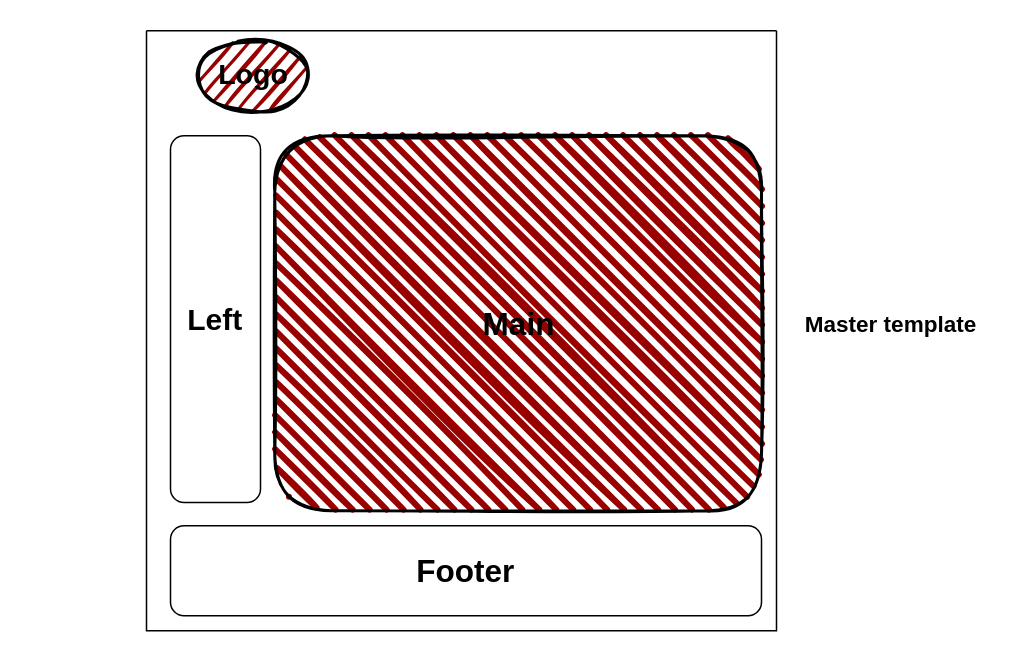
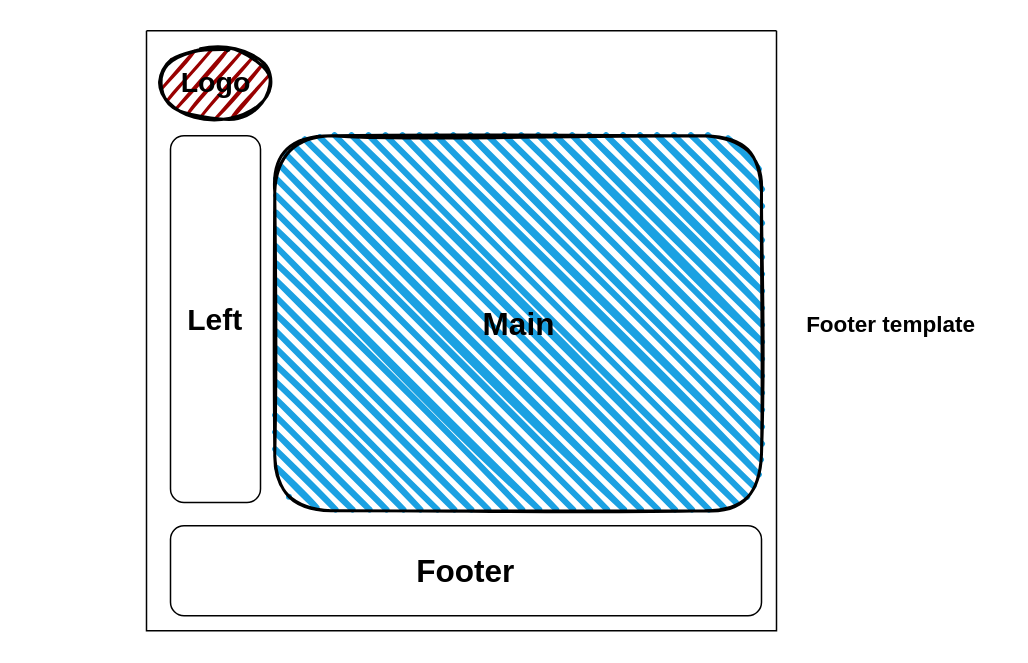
- <mxCell id="5" value="&lt;b&gt;&lt;font style=&quot;font-size: 19px;&quot;&gt;Logo&lt;/font&gt;&lt;/b&gt;" style="ellipse;whiteSpace=wrap;html=1;strokeWidth=2;fillWeight=2;hachureGap=8;fillColor=#990000;fillStyle=dots;sketch=1;" parent="2" vertex="1"><mxGeometry x="31.5" y="5" width="79" height="50" as="geometry" /></mxCell>
+ <mxCell id="5" value="&lt;b&gt;&lt;font style=&quot;font-size: 19px;&quot;&gt;Logo&lt;/font&gt;&lt;/b&gt;" style="ellipse;whiteSpace=wrap;html=1;strokeWidth=2;fillWeight=2;hachureGap=8;fillColor=#990000;fillStyle=dots;sketch=1;" parent="2" vertex="1"><mxGeometry x="6.5" y="10" width="79" height="50" as="geometry" /></mxCell>
- <mxCell id="6" value="&lt;font style=&quot;font-size: 21px;&quot;&gt;&lt;b style=&quot;&quot;&gt;Main&lt;/b&gt;&lt;/font&gt;" style="rounded=1;whiteSpace=wrap;html=1;strokeWidth=2;fillWeight=4;hachureGap=8;hachureAngle=45;fillColor=#990000;sketch=1;" parent="2" vertex="1"><mxGeometry x="85.5" y="70" width="324.5" height="250" as="geometry" /></mxCell>
+ <mxCell id="6" value="&lt;font style=&quot;font-size: 21px;&quot;&gt;&lt;b style=&quot;&quot;&gt;Main&lt;/b&gt;&lt;/font&gt;" style="rounded=1;whiteSpace=wrap;html=1;strokeWidth=2;fillWeight=4;hachureGap=8;hachureAngle=45;fillColor=#1ba1e2;sketch=1;" parent="2" vertex="1"><mxGeometry x="85.5" y="70" width="324.5" height="250" as="geometry" /></mxCell>
- <mxCell id="7" value="&lt;b&gt;&lt;font style=&quot;font-size: 15px;&quot;&gt;Master template&lt;/font&gt;&lt;/b&gt;" style="text;html=1;align=center;verticalAlign=middle;resizable=0;points=[];autosize=1;strokeColor=none;fillColor=none;" vertex="1" parent="1"><mxGeometry x="523" y="200" width="140" height="30" as="geometry" /></mxCell>
+ <mxCell id="7" value="&lt;b&gt;&lt;font style=&quot;font-size: 15px;&quot;&gt;Footer template&lt;/font&gt;&lt;/b&gt;" style="text;html=1;align=center;verticalAlign=middle;resizable=0;points=[];autosize=1;strokeColor=none;fillColor=none;" vertex="1" parent="1"><mxGeometry x="523" y="200" width="140" height="30" as="geometry" /></mxCell>
